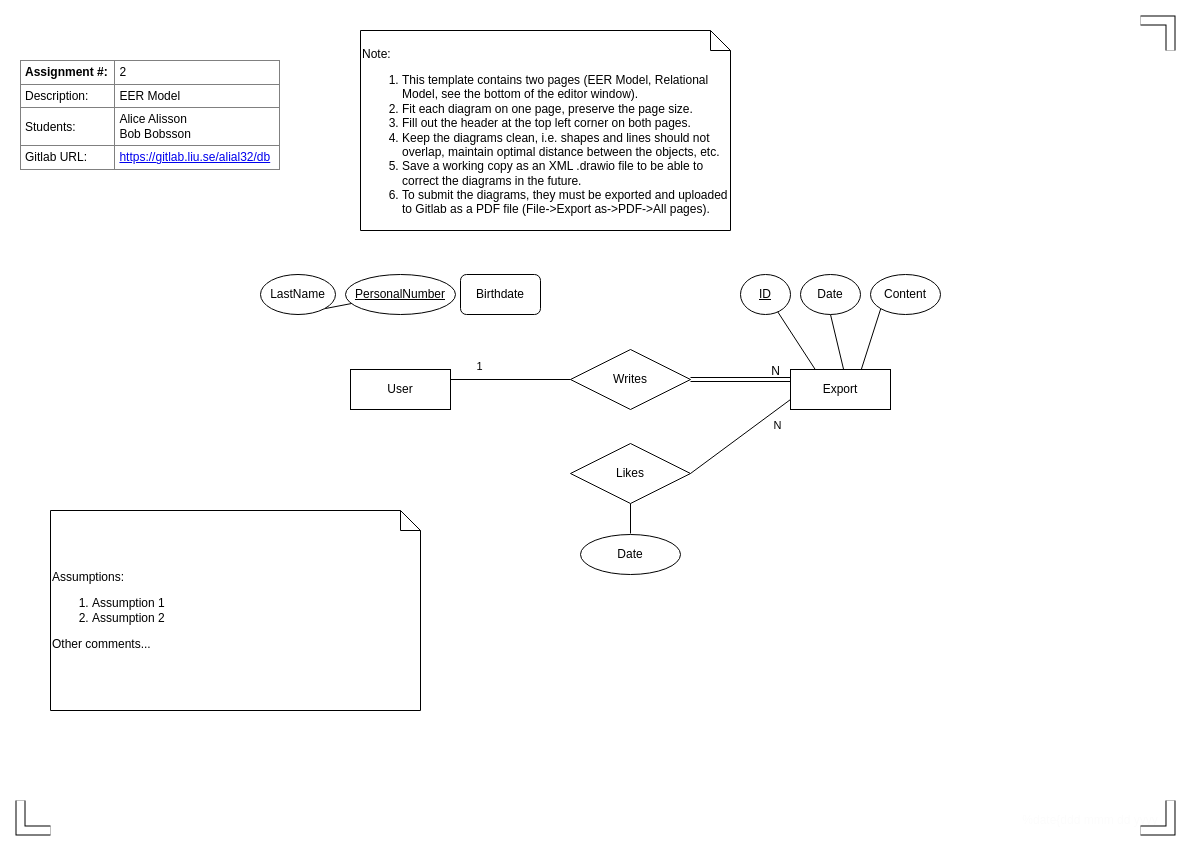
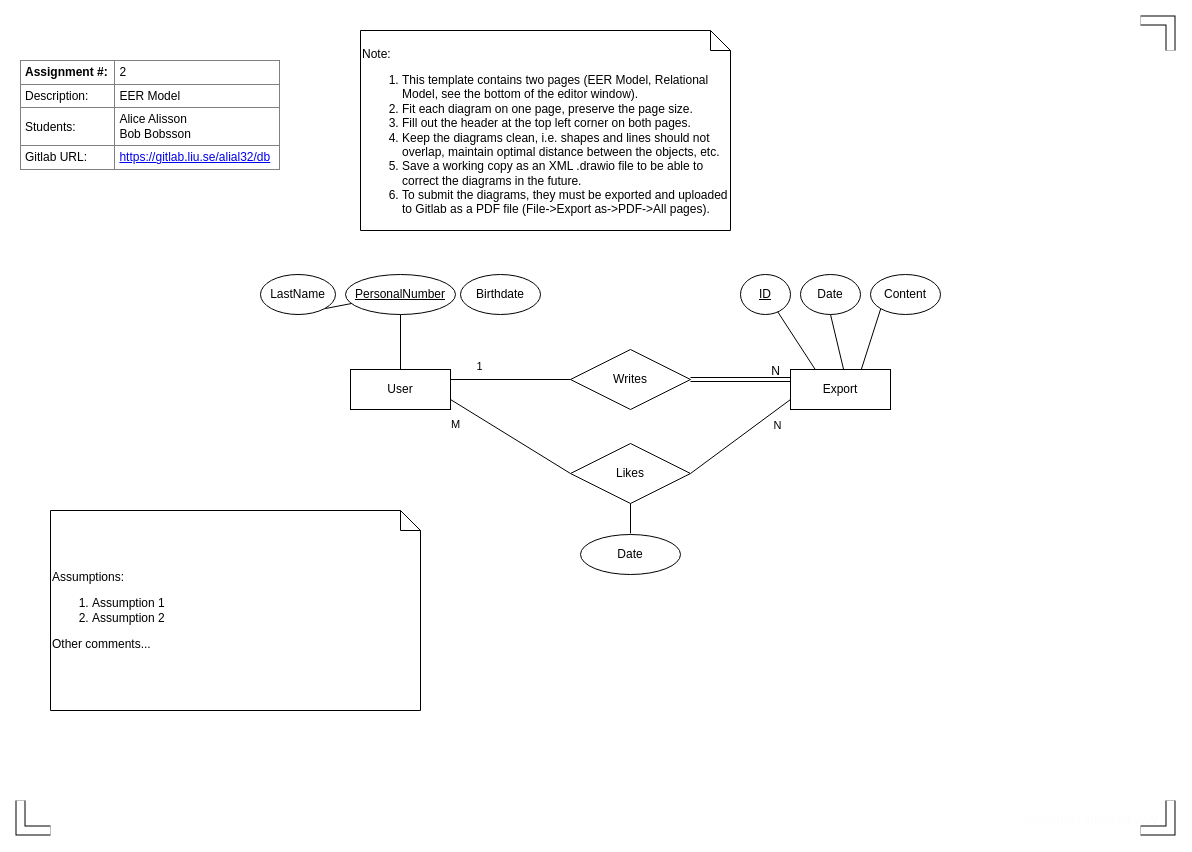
- <mxCell id="10" value="Birthdate" style="whiteSpace=wrap;html=1;align=center;strokeColor=#000000;fillColor=#ffffff;rounded=1;" vertex="1" parent="1"><mxGeometry x="460" y="274" width="80" height="40" as="geometry" /></mxCell>
+ <mxCell id="10" value="Birthdate" style="ellipse;whiteSpace=wrap;html=1;align=center;strokeColor=#000000;fillColor=#ffffff;" vertex="1" parent="1"><mxGeometry x="460" y="274" width="80" height="40" as="geometry" /></mxCell>
+ <mxCell id="6" style="rounded=0;orthogonalLoop=1;jettySize=auto;html=1;exitX=0.5;exitY=1;exitDx=0;exitDy=0;strokeColor=#000000;endArrow=none;endFill=0;" edge="1" parent="1" source="7" target="5"><mxGeometry relative="1" as="geometry" /></mxCell>
+ <mxCell id="2" style="rounded=0;orthogonalLoop=1;jettySize=auto;html=1;exitX=1;exitY=0.75;exitDx=0;exitDy=0;entryX=0;entryY=0.5;entryDx=0;entryDy=0;endArrow=none;endFill=0;strokeColor=#000000;" edge="1" parent="1" source="5" target="14"><mxGeometry relative="1" as="geometry"><mxPoint x="554" y="374" as="targetPoint" /></mxGeometry></mxCell>
+ <mxCell id="3" value="M" style="edgeLabel;html=1;align=center;verticalAlign=middle;resizable=0;points=[];" vertex="1" connectable="0" parent="2"><mxGeometry x="-0.386" y="-1" relative="1" as="geometry"><mxPoint x="-31.86" y="1.33" as="offset" /></mxGeometry></mxCell>
